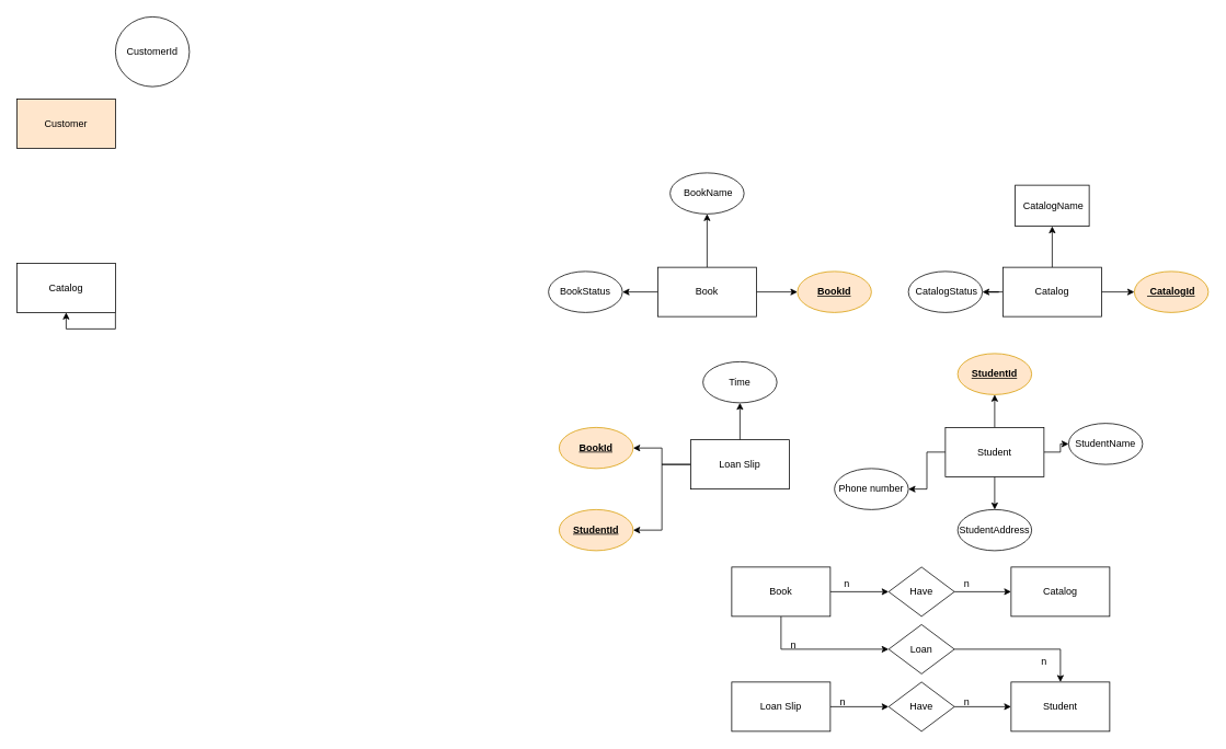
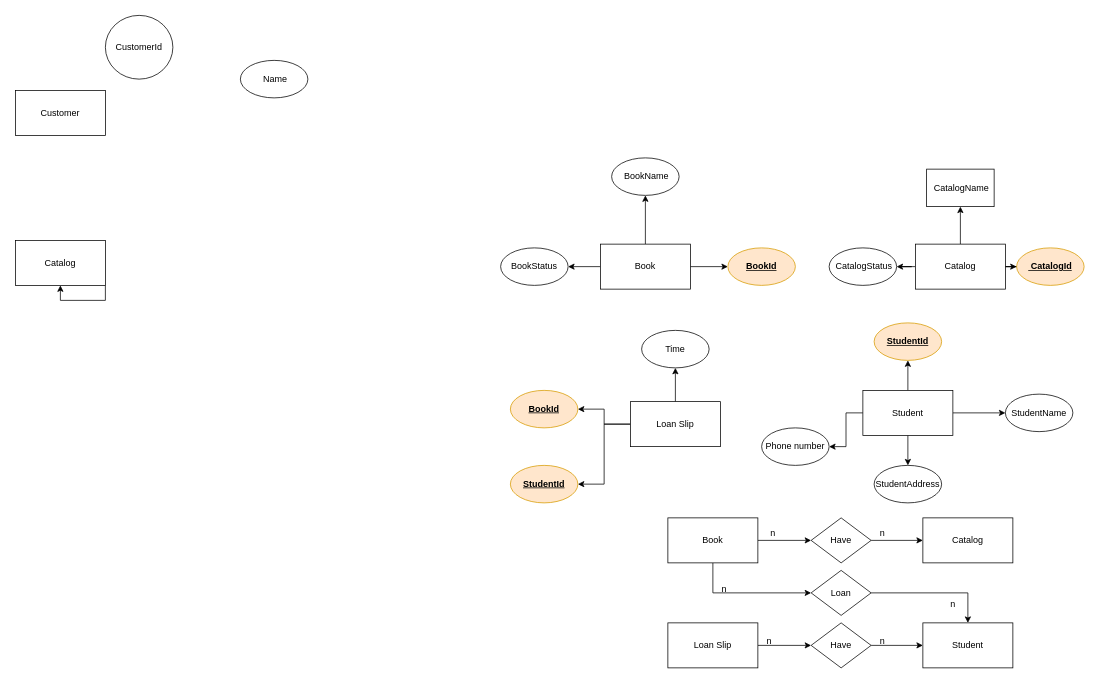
+ <mxCell id="6" value="&amp;nbsp;Name" style="ellipse;whiteSpace=wrap;html=1;" vertex="1" parent="1"><mxGeometry x="320" y="80" width="90" height="50" as="geometry" /></mxCell>
- <mxCell id="2" value="Customer" style="rounded=0;whiteSpace=wrap;html=1;fillColor=#ffe6cc;" vertex="1" parent="1"><mxGeometry x="20" y="120" width="120" height="60" as="geometry" /></mxCell>
+ <mxCell id="2" value="Customer" style="rounded=0;whiteSpace=wrap;html=1;" vertex="1" parent="1"><mxGeometry x="20" y="120" width="120" height="60" as="geometry" /></mxCell>
- <mxCell id="29" value="&lt;b&gt;&lt;u&gt;&amp;nbsp;CatalogId&lt;/u&gt;&lt;/b&gt;" style="ellipse;whiteSpace=wrap;html=1;fillColor=#ffe6cc;strokeColor=#d79b00;" vertex="1" parent="1"><mxGeometry x="1380" y="330" width="90" height="50" as="geometry" /></mxCell>
+ <mxCell id="29" value="&lt;b&gt;&lt;u&gt;&amp;nbsp;CatalogId&lt;/u&gt;&lt;/b&gt;" style="ellipse;whiteSpace=wrap;html=1;fillColor=#ffe6cc;strokeColor=#d79b00;" vertex="1" parent="1"><mxGeometry x="1355" y="330" width="90" height="50" as="geometry" /></mxCell>
- <mxCell id="34" value="StudentName" style="ellipse;whiteSpace=wrap;html=1;" vertex="1" parent="1"><mxGeometry x="1300" y="515" width="90" height="50" as="geometry" /></mxCell>
+ <mxCell id="34" value="StudentName" style="ellipse;whiteSpace=wrap;html=1;" vertex="1" parent="1"><mxGeometry x="1340" y="525" width="90" height="50" as="geometry" /></mxCell>
